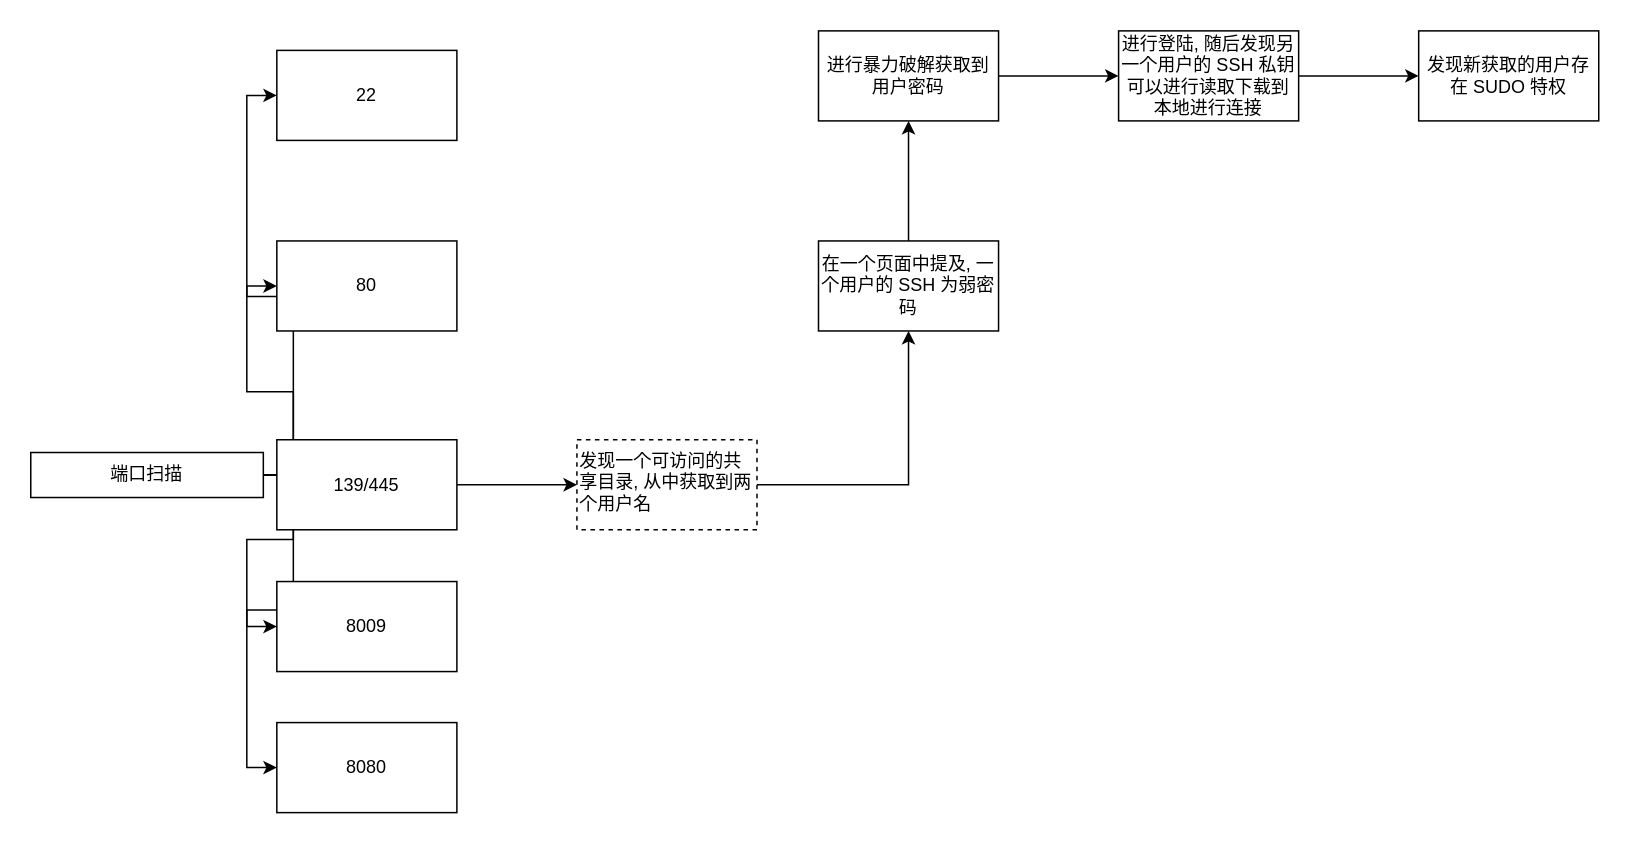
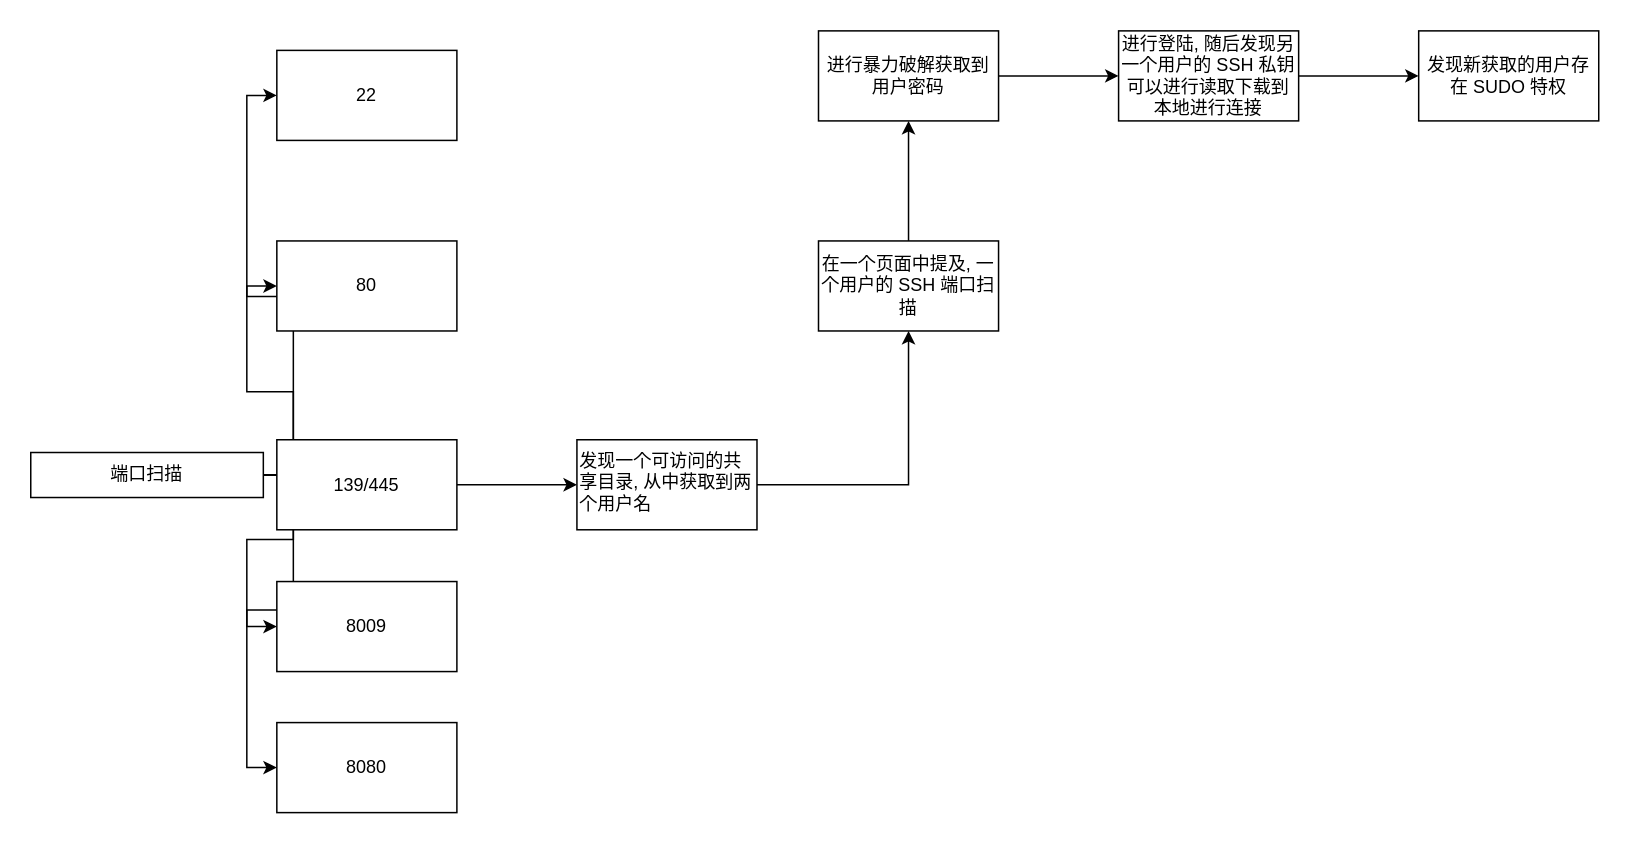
- <mxCell id="17" value="在一个页面中提及, 一个用户的 SSH 为弱密码" style="whiteSpace=wrap;html=1;rounded=0;" vertex="1" parent="1"><mxGeometry x="545" y="160" width="120" height="60" as="geometry" /></mxCell>
+ <mxCell id="17" value="在一个页面中提及, 一个用户的 SSH 端口扫描" style="whiteSpace=wrap;html=1;rounded=0;" vertex="1" parent="1"><mxGeometry x="545" y="160" width="120" height="60" as="geometry" /></mxCell>
- <mxCell id="15" value="发现一个可访问的共享目录, 从中获取到两个用户名" style="whiteSpace=wrap;html=1;rounded=0;align=left;verticalAlign=top;dashed=1;" vertex="1" parent="1"><mxGeometry x="384" y="292.5" width="120" height="60" as="geometry" /></mxCell>
+ <mxCell id="15" value="发现一个可访问的共享目录, 从中获取到两个用户名" style="whiteSpace=wrap;html=1;rounded=0;align=left;verticalAlign=top;" vertex="1" parent="1"><mxGeometry x="384" y="292.5" width="120" height="60" as="geometry" /></mxCell>
